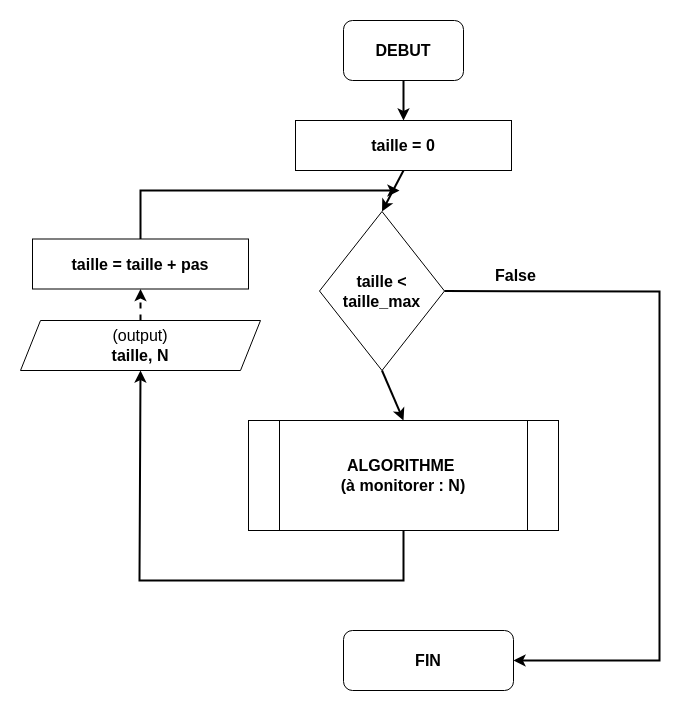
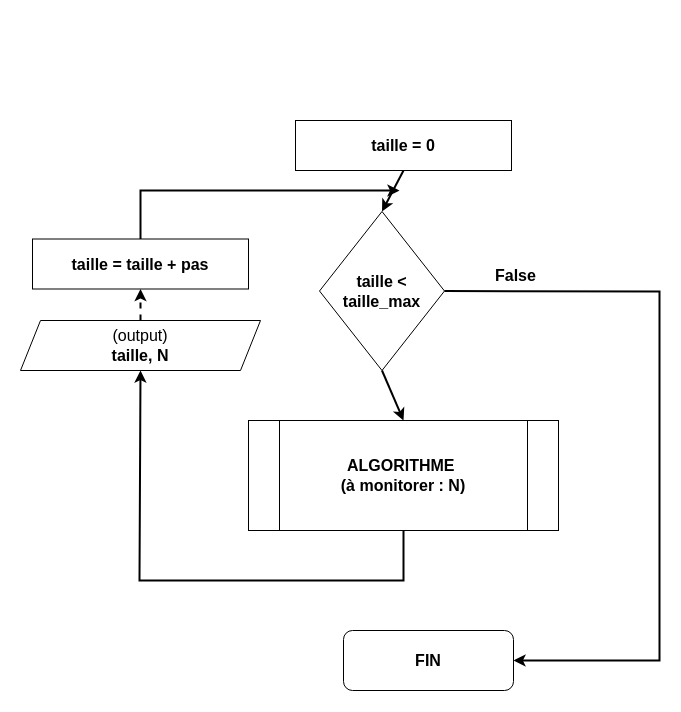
- <mxCell id="3" value="&lt;b&gt;DEBUT&lt;/b&gt;" style="rounded=1;whiteSpace=wrap;html=1;fontSize=16;" parent="1" vertex="1"><mxGeometry x="343" y="20" width="120" height="60" as="geometry" /></mxCell>
- <mxCell id="7" value="" style="endArrow=classic;html=1;rounded=0;fontSize=16;exitX=0.5;exitY=1;exitDx=0;exitDy=0;entryX=0.5;entryY=0;entryDx=0;entryDy=0;strokeWidth=2;" parent="1" source="3" target="5" edge="1"><mxGeometry width="50" height="50" relative="1" as="geometry"><mxPoint x="379" y="350" as="sourcePoint" /><mxPoint x="429" y="300" as="targetPoint" /></mxGeometry></mxCell>
